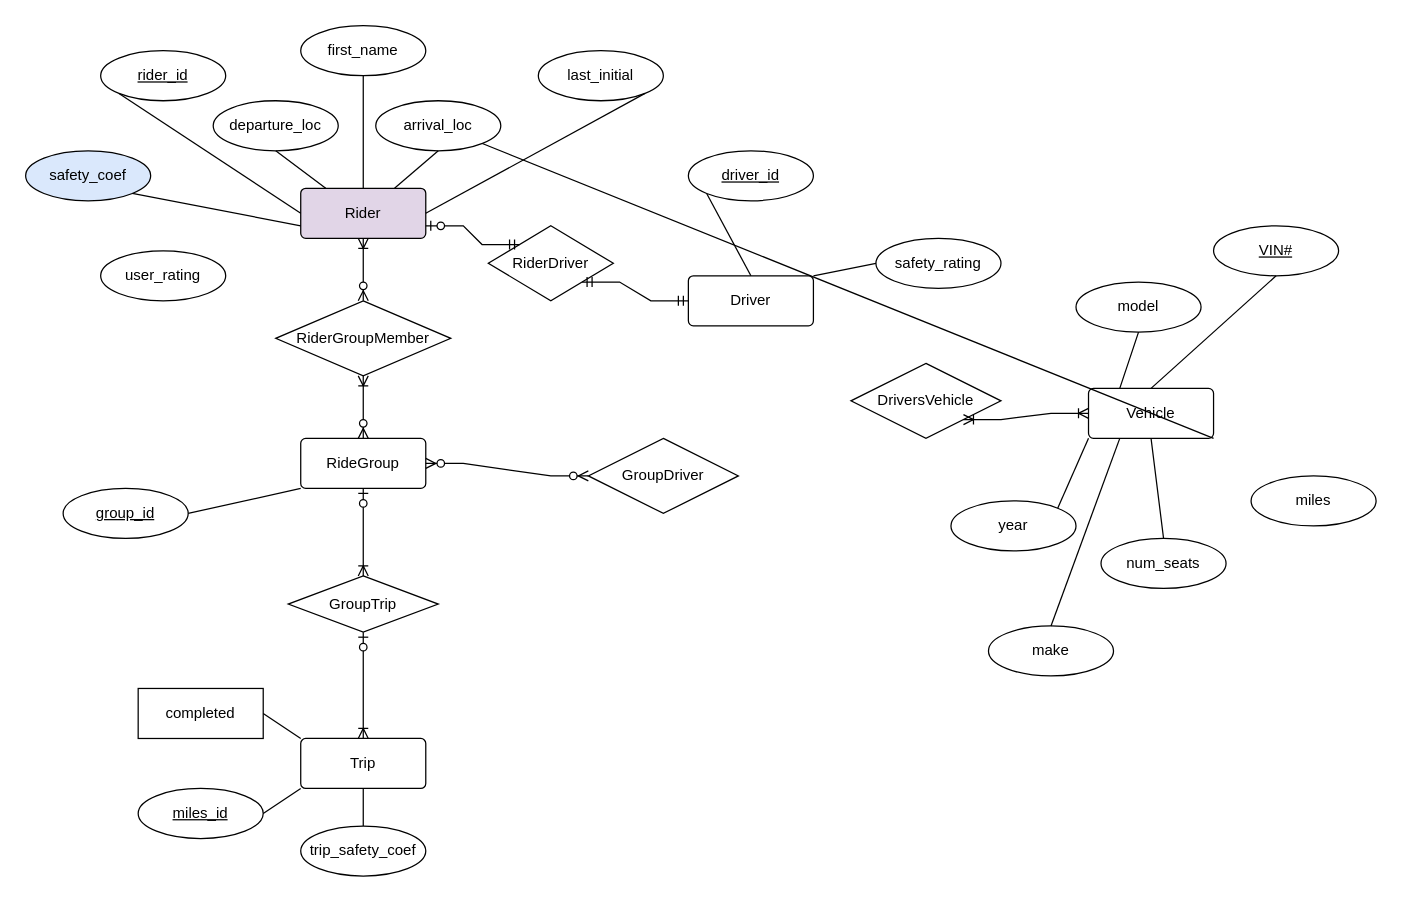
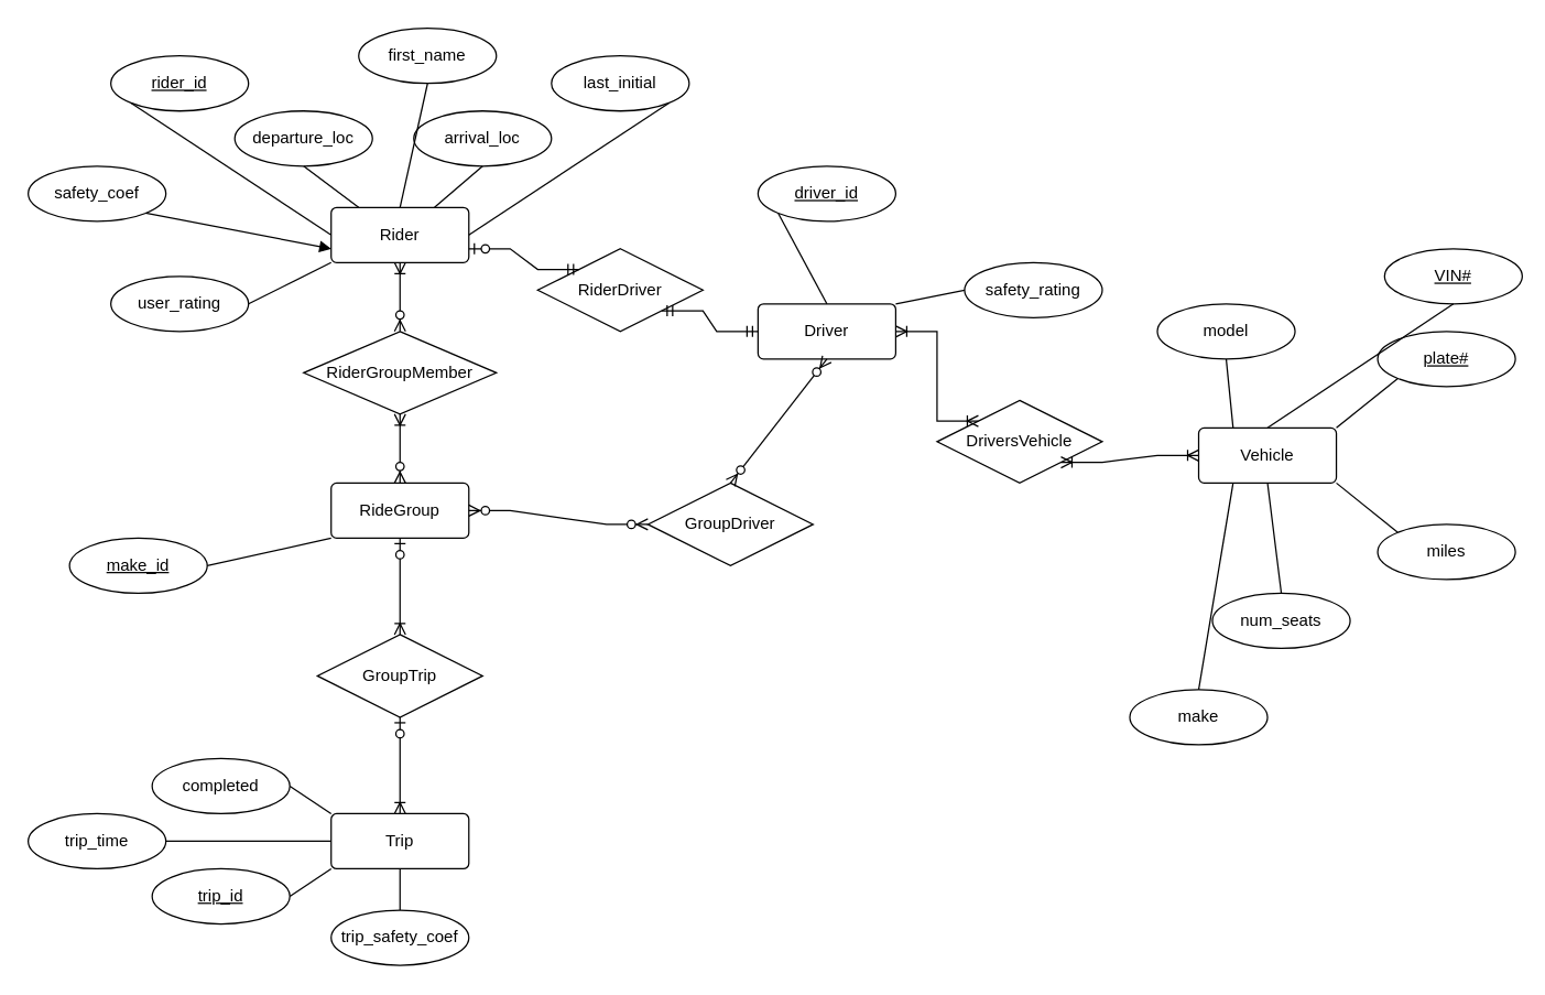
- <mxCell id="4" value="first_name" style="ellipse;whiteSpace=wrap;html=1;align=center;" vertex="1" parent="1"><mxGeometry x="240" y="20" width="100" height="40" as="geometry" /></mxCell>
+ <mxCell id="4" value="first_name" style="ellipse;whiteSpace=wrap;html=1;align=center;" vertex="1" parent="1"><mxGeometry x="260" y="20" width="100" height="40" as="geometry" /></mxCell>
- <mxCell id="5" value="last_initial" style="ellipse;whiteSpace=wrap;html=1;align=center;" vertex="1" parent="1"><mxGeometry x="430" y="40" width="100" height="40" as="geometry" /></mxCell>
+ <mxCell id="5" value="last_initial" style="ellipse;whiteSpace=wrap;html=1;align=center;" vertex="1" parent="1"><mxGeometry x="400" y="40" width="100" height="40" as="geometry" /></mxCell>
- <mxCell id="14" value="safety_coef" style="ellipse;whiteSpace=wrap;html=1;align=center;fillColor=#dae8fc;" vertex="1" parent="1"><mxGeometry x="20" y="120" width="100" height="40" as="geometry" /></mxCell>
+ <mxCell id="14" value="safety_coef" style="ellipse;whiteSpace=wrap;html=1;align=center;" vertex="1" parent="1"><mxGeometry x="20" y="120" width="100" height="40" as="geometry" /></mxCell>
- <mxCell id="2" value="Rider" style="rounded=1;arcSize=10;whiteSpace=wrap;html=1;align=center;fillColor=#e1d5e7;" vertex="1" parent="1"><mxGeometry x="240" y="150" width="100" height="40" as="geometry" /></mxCell>
+ <mxCell id="2" value="Rider" style="rounded=1;arcSize=10;whiteSpace=wrap;html=1;align=center;" vertex="1" parent="1"><mxGeometry x="240" y="150" width="100" height="40" as="geometry" /></mxCell>
- <mxCell id="15" value="" style="endArrow=none;html=1;rounded=0;exitX=1;exitY=1;exitDx=0;exitDy=0;entryX=0;entryY=0.75;entryDx=0;entryDy=0;" edge="1" parent="1" source="14" target="2"><mxGeometry relative="1" as="geometry"><mxPoint x="340" y="240" as="sourcePoint" /><mxPoint x="500" y="240" as="targetPoint" /></mxGeometry></mxCell>
+ <mxCell id="15" value="" style="endArrow=block;html=1;rounded=0;exitX=1;exitY=1;exitDx=0;exitDy=0;entryX=0;entryY=0.75;entryDx=0;entryDy=0;" edge="1" parent="1" source="14" target="2"><mxGeometry relative="1" as="geometry"><mxPoint x="340" y="240" as="sourcePoint" /><mxPoint x="500" y="240" as="targetPoint" /></mxGeometry></mxCell>
- <mxCell id="36" value="VIN#" style="ellipse;whiteSpace=wrap;html=1;align=center;fontStyle=4;" vertex="1" parent="1"><mxGeometry x="970" y="180" width="100" height="40" as="geometry" /></mxCell>
+ <mxCell id="36" value="VIN#" style="ellipse;whiteSpace=wrap;html=1;align=center;fontStyle=4;" vertex="1" parent="1"><mxGeometry x="1005" y="180" width="100" height="40" as="geometry" /></mxCell>
+ <mxCell id="17" value="" style="endArrow=none;html=1;rounded=0;exitX=1;exitY=0.5;exitDx=0;exitDy=0;entryX=0;entryY=1;entryDx=0;entryDy=0;" edge="1" parent="1" source="16" target="2"><mxGeometry relative="1" as="geometry"><mxPoint x="340" y="240" as="sourcePoint" /><mxPoint x="500" y="240" as="targetPoint" /></mxGeometry></mxCell>
- <mxCell id="29" value="RiderDriver" style="shape=rhombus;perimeter=rhombusPerimeter;whiteSpace=wrap;html=1;align=center;" vertex="1" parent="1"><mxGeometry x="390" y="180" width="100" height="60" as="geometry" /></mxCell>
+ <mxCell id="29" value="RiderDriver" style="shape=rhombus;perimeter=rhombusPerimeter;whiteSpace=wrap;html=1;align=center;" vertex="1" parent="1"><mxGeometry x="390" y="180" width="120" height="60" as="geometry" /></mxCell>
- <mxCell id="48" value="model" style="ellipse;whiteSpace=wrap;html=1;align=center;" vertex="1" parent="1"><mxGeometry x="860" y="225" width="100" height="40" as="geometry" /></mxCell>
+ <mxCell id="48" value="model" style="ellipse;whiteSpace=wrap;html=1;align=center;" vertex="1" parent="1"><mxGeometry x="840" y="220" width="100" height="40" as="geometry" /></mxCell>
+ <mxCell id="37" value="plate#" style="ellipse;whiteSpace=wrap;html=1;align=center;fontStyle=4;" vertex="1" parent="1"><mxGeometry x="1000" y="240" width="100" height="40" as="geometry" /></mxCell>
+ <mxCell id="44" value="" style="edgeStyle=entityRelationEdgeStyle;fontSize=12;html=1;endArrow=ERoneToMany;startArrow=ERoneToMany;rounded=0;entryX=0;entryY=0;entryDx=0;entryDy=0;exitX=1;exitY=0.5;exitDx=0;exitDy=0;" edge="1" parent="1" source="13" target="34"><mxGeometry width="100" height="100" relative="1" as="geometry"><mxPoint x="460" y="360" as="sourcePoint" /><mxPoint x="560" y="260" as="targetPoint" /></mxGeometry></mxCell>
- <mxCell id="43" value="" style="endArrow=none;html=1;rounded=0;exitX=1;exitY=1;exitDx=0;exitDy=0;" edge="1" parent="1" source="35" target="7"><mxGeometry relative="1" as="geometry"><mxPoint x="970" y="360" as="sourcePoint" /><mxPoint x="960" y="420" as="targetPoint" /></mxGeometry></mxCell>
+ <mxCell id="43" value="" style="endArrow=none;html=1;rounded=0;entryX=0;entryY=0;entryDx=0;entryDy=0;exitX=1;exitY=1;exitDx=0;exitDy=0;" edge="1" parent="1" source="35" target="38"><mxGeometry relative="1" as="geometry"><mxPoint x="970" y="360" as="sourcePoint" /><mxPoint x="960" y="420" as="targetPoint" /></mxGeometry></mxCell>
+ <mxCell id="41" value="" style="endArrow=none;html=1;rounded=0;entryX=0;entryY=1;entryDx=0;entryDy=0;exitX=1;exitY=0;exitDx=0;exitDy=0;" edge="1" parent="1" source="35" target="37"><mxGeometry relative="1" as="geometry"><mxPoint x="770" y="379" as="sourcePoint" /><mxPoint x="930" y="379" as="targetPoint" /></mxGeometry></mxCell>
+ <mxCell id="28" value="" style="fontSize=12;html=1;endArrow=ERzeroToMany;endFill=1;startArrow=ERzeroToMany;rounded=0;exitX=0.5;exitY=0;exitDx=0;exitDy=0;entryX=0.5;entryY=1;entryDx=0;entryDy=0;" edge="1" parent="1" source="22" target="13"><mxGeometry width="100" height="100" relative="1" as="geometry"><mxPoint x="350" y="380" as="sourcePoint" /><mxPoint x="590" y="330" as="targetPoint" /></mxGeometry></mxCell>
- <mxCell id="47" value="" style="endArrow=none;html=1;rounded=0;entryX=0;entryY=1;entryDx=0;entryDy=0;exitX=1;exitY=0;exitDx=0;exitDy=0;" edge="1" parent="1" source="46" target="35"><mxGeometry relative="1" as="geometry"><mxPoint x="430" y="310" as="sourcePoint" /><mxPoint x="590" y="310" as="targetPoint" /></mxGeometry></mxCell>
- <mxCell id="19" value="group_id" style="ellipse;whiteSpace=wrap;html=1;align=center;fontStyle=4;" vertex="1" parent="1"><mxGeometry x="50" y="390" width="100" height="40" as="geometry" /></mxCell>
+ <mxCell id="19" value="make_id" style="ellipse;whiteSpace=wrap;html=1;align=center;fontStyle=4;" vertex="1" parent="1"><mxGeometry x="50" y="390" width="100" height="40" as="geometry" /></mxCell>
- <mxCell id="46" value="year" style="ellipse;whiteSpace=wrap;html=1;align=center;" vertex="1" parent="1"><mxGeometry x="760" y="400" width="100" height="40" as="geometry" /></mxCell>
- <mxCell id="53" value="GroupTrip" style="shape=rhombus;perimeter=rhombusPerimeter;whiteSpace=wrap;html=1;align=center;" vertex="1" parent="1"><mxGeometry x="230" y="460" width="120" height="45" as="geometry" /></mxCell>
+ <mxCell id="53" value="GroupTrip" style="shape=rhombus;perimeter=rhombusPerimeter;whiteSpace=wrap;html=1;align=center;" vertex="1" parent="1"><mxGeometry x="230" y="460" width="120" height="60" as="geometry" /></mxCell>
- <mxCell id="50" value="make" style="ellipse;whiteSpace=wrap;html=1;align=center;" vertex="1" parent="1"><mxGeometry x="790" y="500" width="100" height="40" as="geometry" /></mxCell>
+ <mxCell id="50" value="make" style="ellipse;whiteSpace=wrap;html=1;align=center;" vertex="1" parent="1"><mxGeometry x="820" y="500" width="100" height="40" as="geometry" /></mxCell>
- <mxCell id="55" value="completed" style="whiteSpace=wrap;html=1;align=center;rounded=0;" vertex="1" parent="1"><mxGeometry x="110" y="550" width="100" height="40" as="geometry" /></mxCell>
+ <mxCell id="55" value="completed" style="ellipse;whiteSpace=wrap;html=1;align=center;" vertex="1" parent="1"><mxGeometry x="110" y="550" width="100" height="40" as="geometry" /></mxCell>
+ <mxCell id="58" value="trip_time" style="ellipse;whiteSpace=wrap;html=1;align=center;" vertex="1" parent="1"><mxGeometry x="20" y="590" width="100" height="40" as="geometry" /></mxCell>
+ <mxCell id="59" value="" style="endArrow=none;html=1;rounded=0;exitX=1;exitY=0.5;exitDx=0;exitDy=0;entryX=0;entryY=0.5;entryDx=0;entryDy=0;" edge="1" parent="1" source="58" target="52"><mxGeometry relative="1" as="geometry"><mxPoint x="430" y="350" as="sourcePoint" /><mxPoint x="590" y="350" as="targetPoint" /></mxGeometry></mxCell>
- <mxCell id="54" value="miles_id" style="ellipse;whiteSpace=wrap;html=1;align=center;fontStyle=4;" vertex="1" parent="1"><mxGeometry x="110" y="630" width="100" height="40" as="geometry" /></mxCell>
+ <mxCell id="54" value="trip_id" style="ellipse;whiteSpace=wrap;html=1;align=center;fontStyle=4;" vertex="1" parent="1"><mxGeometry x="110" y="630" width="100" height="40" as="geometry" /></mxCell>
